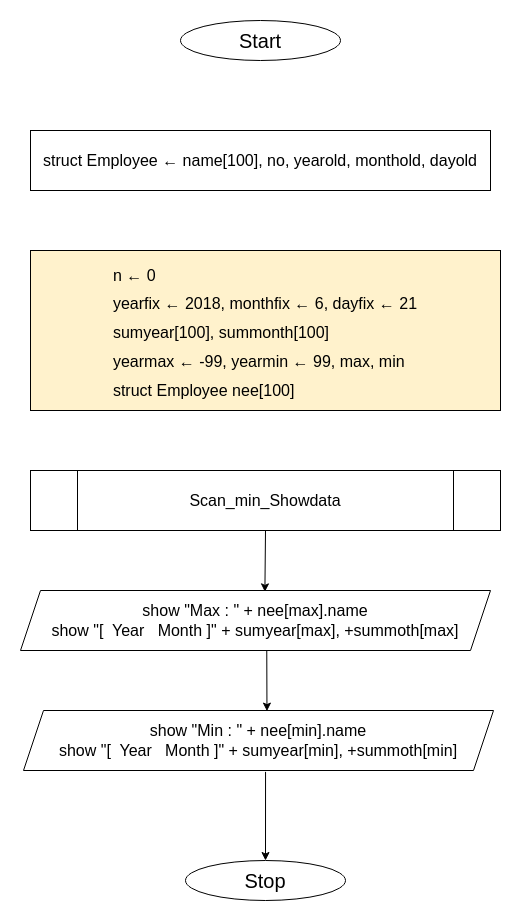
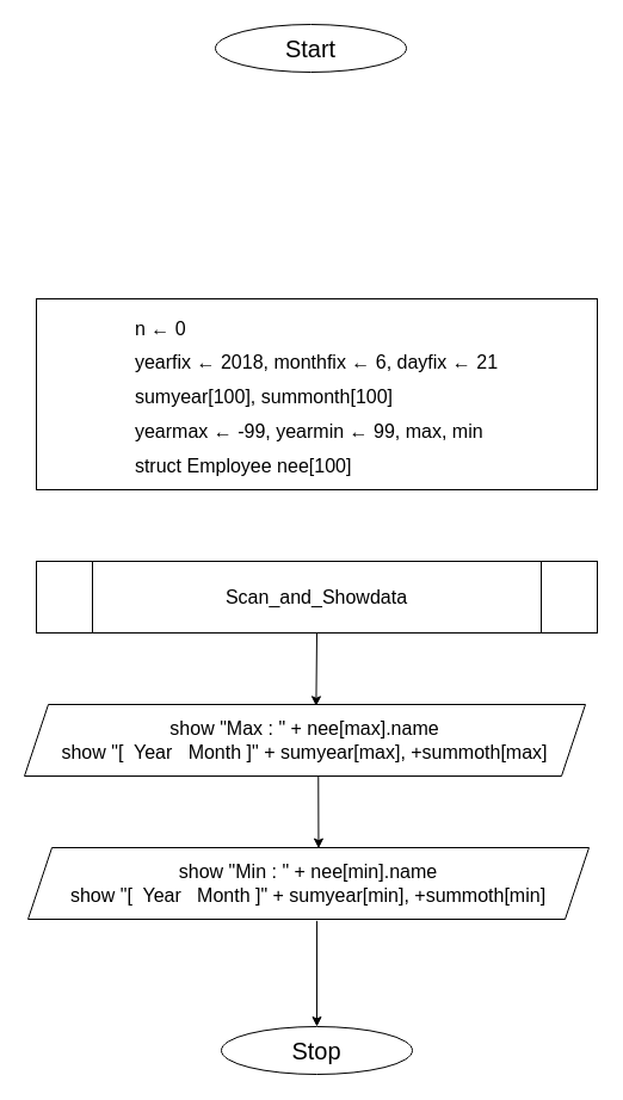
- <mxCell id="4" value="&lt;div style=&quot;text-align: left;&quot;&gt;&lt;span style=&quot;background-color: initial;&quot;&gt;&lt;br&gt;&lt;/span&gt;&lt;/div&gt;&lt;div style=&quot;text-align: left;&quot;&gt;&lt;span style=&quot;background-color: initial;&quot;&gt;struct Employee&lt;/span&gt;&lt;span style=&quot;background-color: initial;&quot;&gt;&amp;nbsp;&lt;/span&gt;&lt;span style=&quot;background-color: initial;&quot;&gt;←&lt;/span&gt;&lt;span style=&quot;background-color: initial;&quot;&gt;&amp;nbsp;name[100],&amp;nbsp;&lt;/span&gt;&lt;span style=&quot;background-color: initial;&quot;&gt;no, yearold, monthold, dayold&lt;/span&gt;&lt;/div&gt;&lt;div style=&quot;text-align: left;&quot;&gt;&lt;span style=&quot;background-color: initial;&quot;&gt;&amp;nbsp;&lt;/span&gt;&lt;/div&gt;" style="rounded=0;whiteSpace=wrap;html=1;fontSize=16;" parent="1" vertex="1"><mxGeometry x="30" y="130" width="460" height="60" as="geometry" /></mxCell>
- <mxCell id="3" value="&lt;div style=&quot;text-align: left;&quot;&gt;&lt;span style=&quot;font-size: 16px;&quot;&gt;&lt;br&gt;&lt;/span&gt;&lt;/div&gt;&lt;div style=&quot;text-align: left;&quot;&gt;&lt;span style=&quot;font-size: 16px;&quot;&gt;n&amp;nbsp;&lt;/span&gt;&lt;span style=&quot;background-color: initial; font-size: 16px;&quot;&gt;←&lt;/span&gt;&lt;span style=&quot;background-color: initial; font-size: 16px;&quot;&gt;&amp;nbsp;0&amp;nbsp;&lt;/span&gt;&lt;/div&gt;&lt;span style=&quot;text-align: left;&quot;&gt;&lt;span style=&quot;font-size: 16px;&quot;&gt;yearfix ←&amp;nbsp;&lt;/span&gt;&lt;/span&gt;&lt;span style=&quot;text-align: left; background-color: initial;&quot;&gt;&lt;span style=&quot;font-size: 16px;&quot;&gt;2018, monthfix ←&amp;nbsp;&lt;/span&gt;&lt;/span&gt;&lt;span style=&quot;text-align: left; background-color: initial; font-size: 16px;&quot;&gt;6, dayfix&lt;/span&gt;&lt;span style=&quot;text-align: left;&quot;&gt;&lt;span style=&quot;font-size: 16px;&quot;&gt;&amp;nbsp;←&amp;nbsp;&lt;/span&gt;&lt;/span&gt;&lt;span style=&quot;background-color: initial;&quot;&gt;&lt;span style=&quot;font-size: 16px;&quot;&gt;21&lt;/span&gt;&lt;br&gt;&lt;div style=&quot;text-align: left;&quot;&gt;&lt;span style=&quot;font-size: 16px;&quot;&gt;sumyear[100], summonth[100]&lt;/span&gt;&lt;/div&gt;&lt;div style=&quot;text-align: left;&quot;&gt;&lt;span style=&quot;font-size: 16px;&quot;&gt;yearmax&amp;nbsp;&lt;/span&gt;&lt;span style=&quot;background-color: initial; font-size: 16px;&quot;&gt;← -99&lt;/span&gt;&lt;span style=&quot;background-color: initial; font-size: 16px;&quot;&gt;, yearmin&lt;/span&gt;&lt;span style=&quot;background-color: initial; font-size: 16px;&quot;&gt;&amp;nbsp;&lt;/span&gt;&lt;span style=&quot;background-color: initial; font-size: 16px;&quot;&gt;←&lt;/span&gt;&lt;span style=&quot;background-color: initial; font-size: 16px;&quot;&gt;&amp;nbsp;99, max, min&lt;/span&gt;&lt;/div&gt;&lt;div style=&quot;text-align: left;&quot;&gt;&lt;span style=&quot;background-color: initial; font-size: 16px;&quot;&gt;struct Employee&lt;/span&gt;&lt;span style=&quot;background-color: initial; font-size: 16px;&quot;&gt;&amp;nbsp;nee[100]&lt;/span&gt;&lt;/div&gt;&lt;/span&gt;&lt;div style=&quot;text-align: left;&quot;&gt;&lt;span style=&quot;background-color: initial; font-size: 16px;&quot;&gt;&amp;nbsp;&lt;/span&gt;&lt;/div&gt;" style="rounded=0;whiteSpace=wrap;html=1;fontSize=24;fillColor=#fff2cc;" parent="1" vertex="1"><mxGeometry x="30" y="250" width="470" height="160" as="geometry" /></mxCell>
+ <mxCell id="3" value="&lt;div style=&quot;text-align: left;&quot;&gt;&lt;span style=&quot;font-size: 16px;&quot;&gt;&lt;br&gt;&lt;/span&gt;&lt;/div&gt;&lt;div style=&quot;text-align: left;&quot;&gt;&lt;span style=&quot;font-size: 16px;&quot;&gt;n&amp;nbsp;&lt;/span&gt;&lt;span style=&quot;background-color: initial; font-size: 16px;&quot;&gt;←&lt;/span&gt;&lt;span style=&quot;background-color: initial; font-size: 16px;&quot;&gt;&amp;nbsp;0&amp;nbsp;&lt;/span&gt;&lt;/div&gt;&lt;span style=&quot;text-align: left;&quot;&gt;&lt;span style=&quot;font-size: 16px;&quot;&gt;yearfix ←&amp;nbsp;&lt;/span&gt;&lt;/span&gt;&lt;span style=&quot;text-align: left; background-color: initial;&quot;&gt;&lt;span style=&quot;font-size: 16px;&quot;&gt;2018, monthfix ←&amp;nbsp;&lt;/span&gt;&lt;/span&gt;&lt;span style=&quot;text-align: left; background-color: initial; font-size: 16px;&quot;&gt;6, dayfix&lt;/span&gt;&lt;span style=&quot;text-align: left;&quot;&gt;&lt;span style=&quot;font-size: 16px;&quot;&gt;&amp;nbsp;←&amp;nbsp;&lt;/span&gt;&lt;/span&gt;&lt;span style=&quot;background-color: initial;&quot;&gt;&lt;span style=&quot;font-size: 16px;&quot;&gt;21&lt;/span&gt;&lt;br&gt;&lt;div style=&quot;text-align: left;&quot;&gt;&lt;span style=&quot;font-size: 16px;&quot;&gt;sumyear[100], summonth[100]&lt;/span&gt;&lt;/div&gt;&lt;div style=&quot;text-align: left;&quot;&gt;&lt;span style=&quot;font-size: 16px;&quot;&gt;yearmax&amp;nbsp;&lt;/span&gt;&lt;span style=&quot;background-color: initial; font-size: 16px;&quot;&gt;← -99&lt;/span&gt;&lt;span style=&quot;background-color: initial; font-size: 16px;&quot;&gt;, yearmin&lt;/span&gt;&lt;span style=&quot;background-color: initial; font-size: 16px;&quot;&gt;&amp;nbsp;&lt;/span&gt;&lt;span style=&quot;background-color: initial; font-size: 16px;&quot;&gt;←&lt;/span&gt;&lt;span style=&quot;background-color: initial; font-size: 16px;&quot;&gt;&amp;nbsp;99, max, min&lt;/span&gt;&lt;/div&gt;&lt;div style=&quot;text-align: left;&quot;&gt;&lt;span style=&quot;background-color: initial; font-size: 16px;&quot;&gt;struct Employee&lt;/span&gt;&lt;span style=&quot;background-color: initial; font-size: 16px;&quot;&gt;&amp;nbsp;nee[100]&lt;/span&gt;&lt;/div&gt;&lt;/span&gt;&lt;div style=&quot;text-align: left;&quot;&gt;&lt;span style=&quot;background-color: initial; font-size: 16px;&quot;&gt;&amp;nbsp;&lt;/span&gt;&lt;/div&gt;" style="rounded=0;whiteSpace=wrap;html=1;fontSize=24;" parent="1" vertex="1"><mxGeometry x="30" y="250" width="470" height="160" as="geometry" /></mxCell>
- <mxCell id="5" value="Scan_min_Showdata" style="shape=process;whiteSpace=wrap;html=1;backgroundOutline=1;fontSize=16;" parent="1" vertex="1"><mxGeometry x="30" y="470" width="470" height="60" as="geometry" /></mxCell>
+ <mxCell id="5" value="Scan_and_Showdata" style="shape=process;whiteSpace=wrap;html=1;backgroundOutline=1;fontSize=16;" parent="1" vertex="1"><mxGeometry x="30" y="470" width="470" height="60" as="geometry" /></mxCell>
